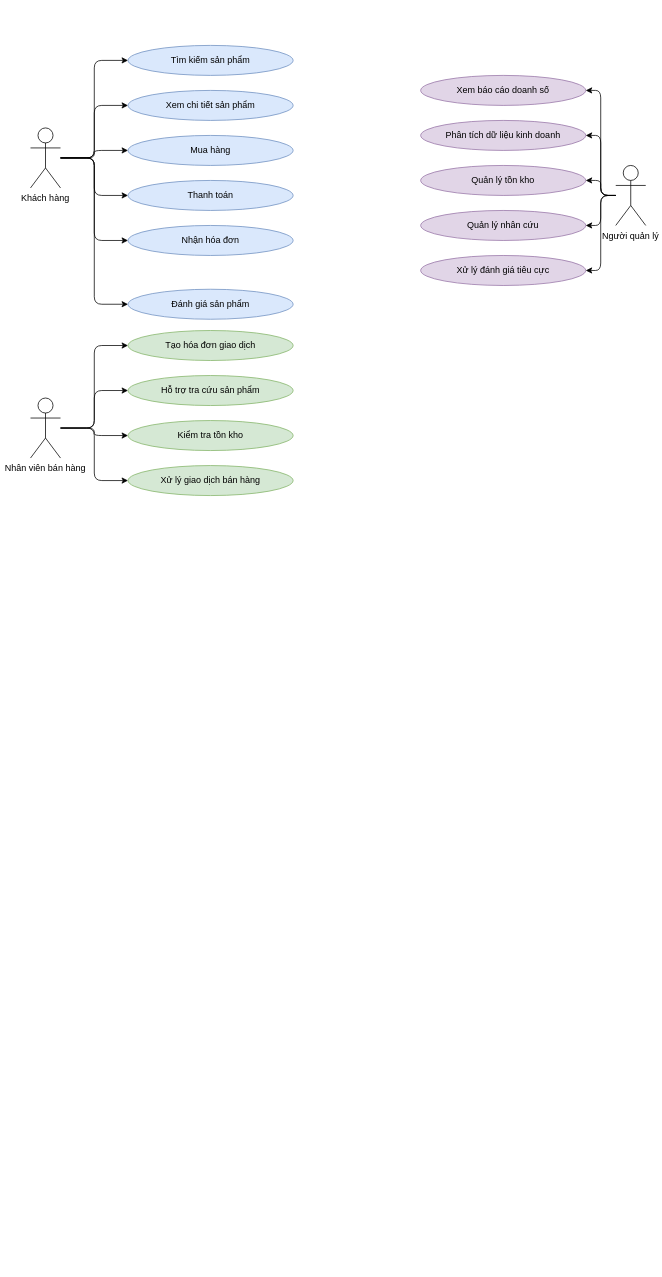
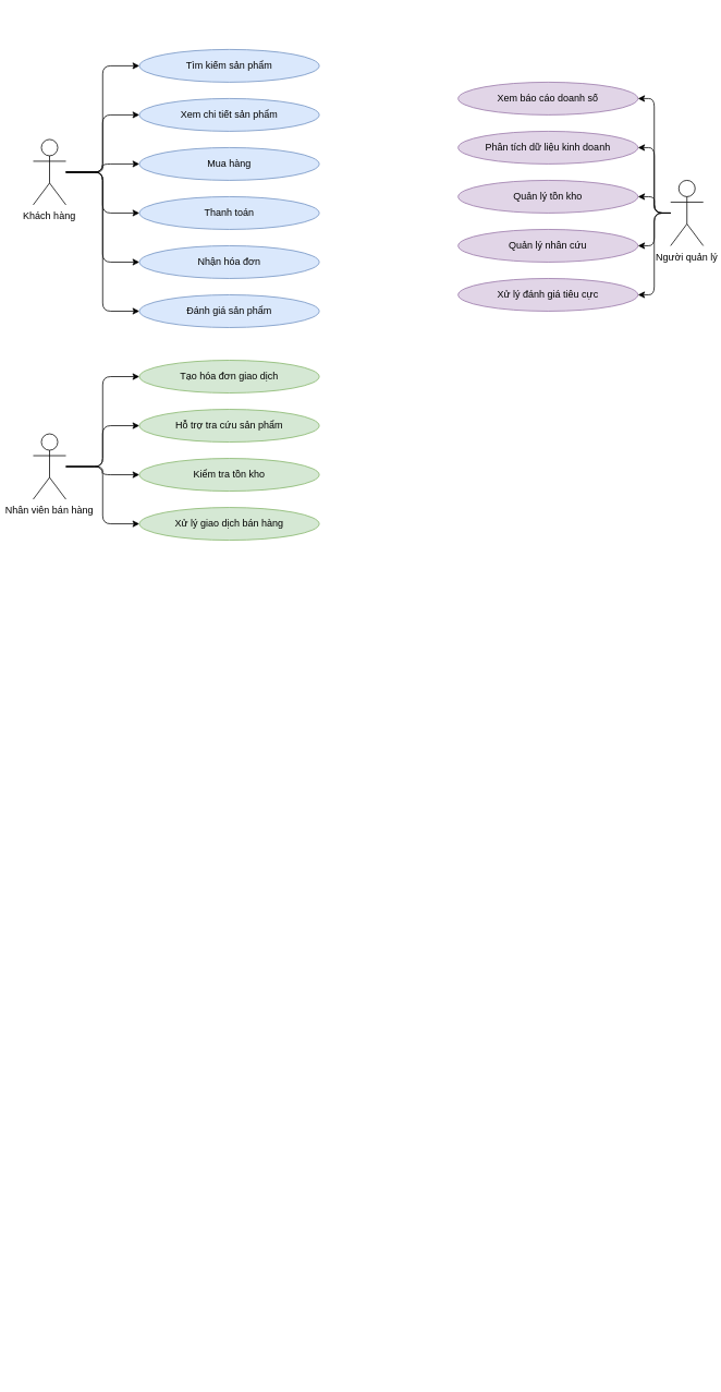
- <mxCell id="11" value="Đánh giá sản phẩm" style="ellipse;whiteSpace=wrap;html=1;aspect=fixed;fillColor=#dae8fc;strokeColor=#6c8ebf;" vertex="1" parent="1"><mxGeometry x="170" y="385" width="220" height="40" as="geometry" /></mxCell>
+ <mxCell id="11" value="Đánh giá sản phẩm" style="ellipse;whiteSpace=wrap;html=1;aspect=fixed;fillColor=#dae8fc;strokeColor=#6c8ebf;" vertex="1" parent="1"><mxGeometry x="170" y="360" width="220" height="40" as="geometry" /></mxCell>
